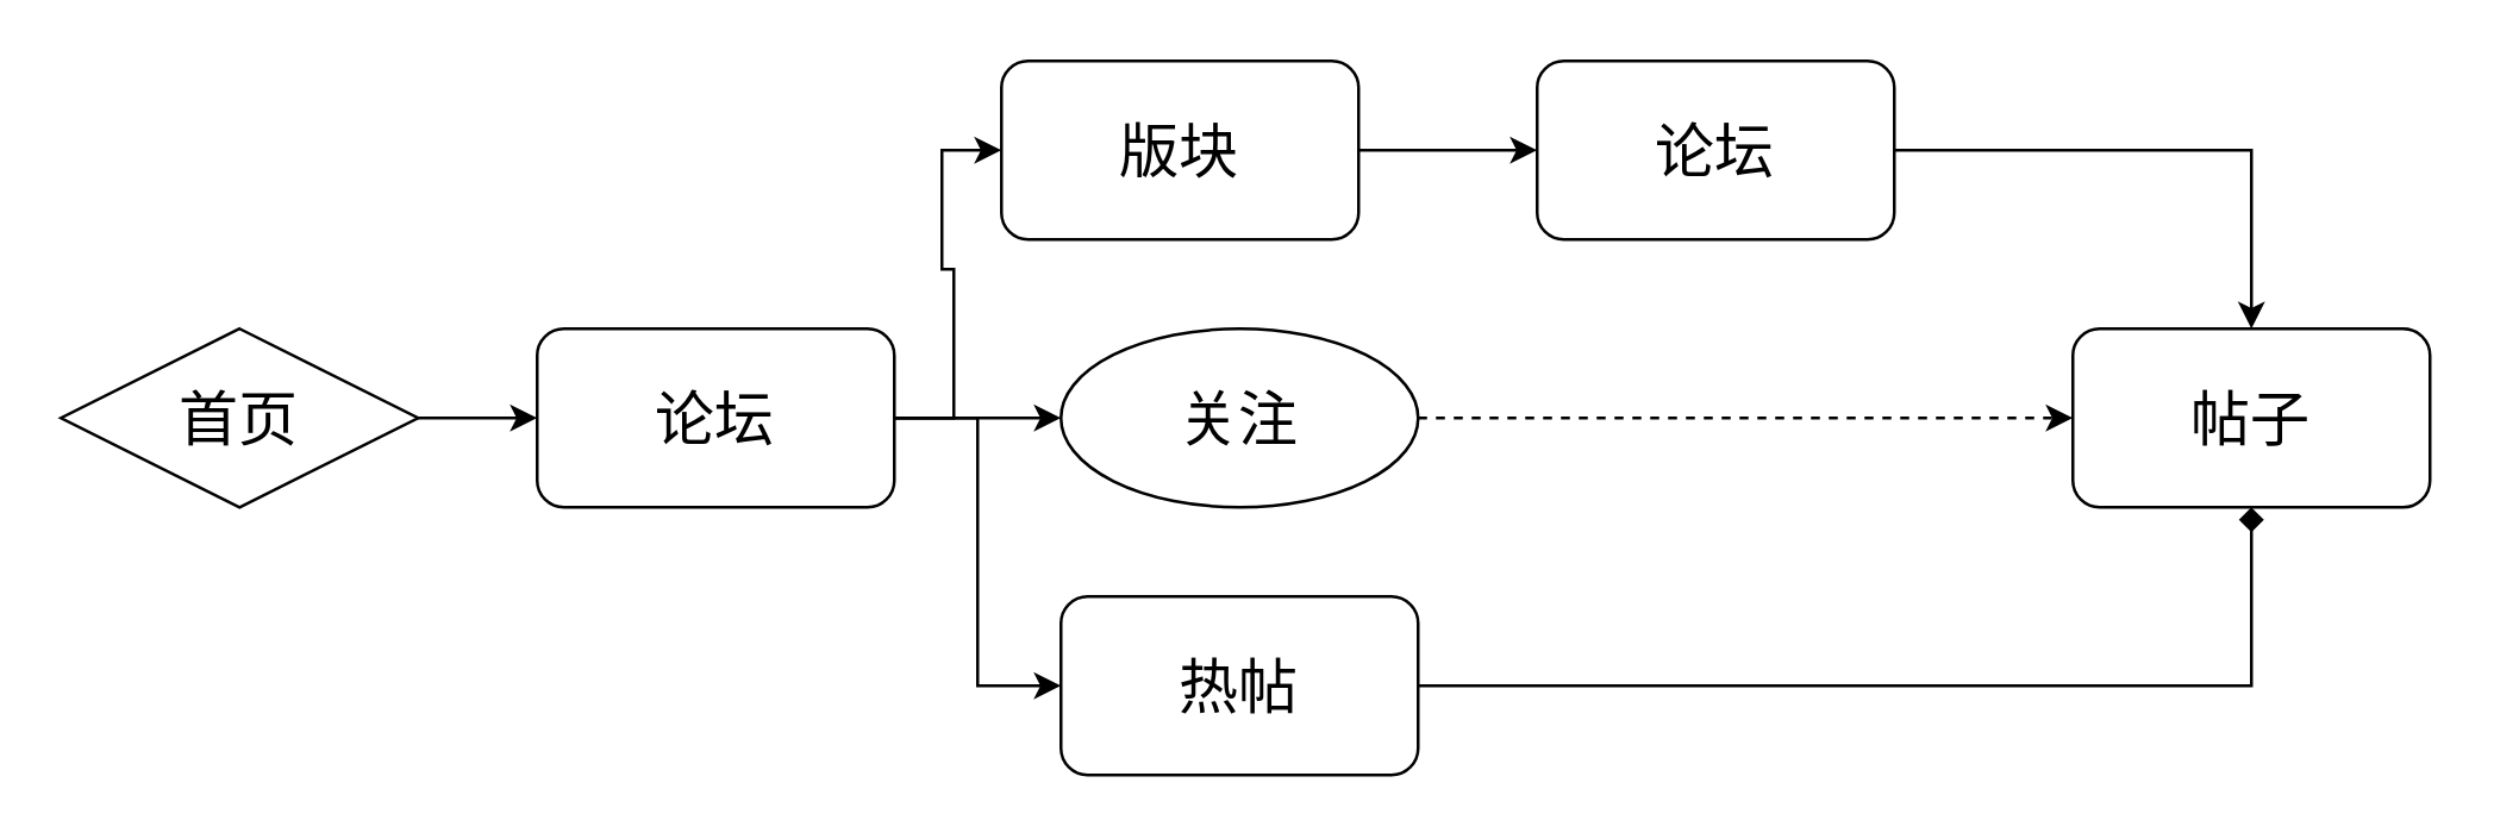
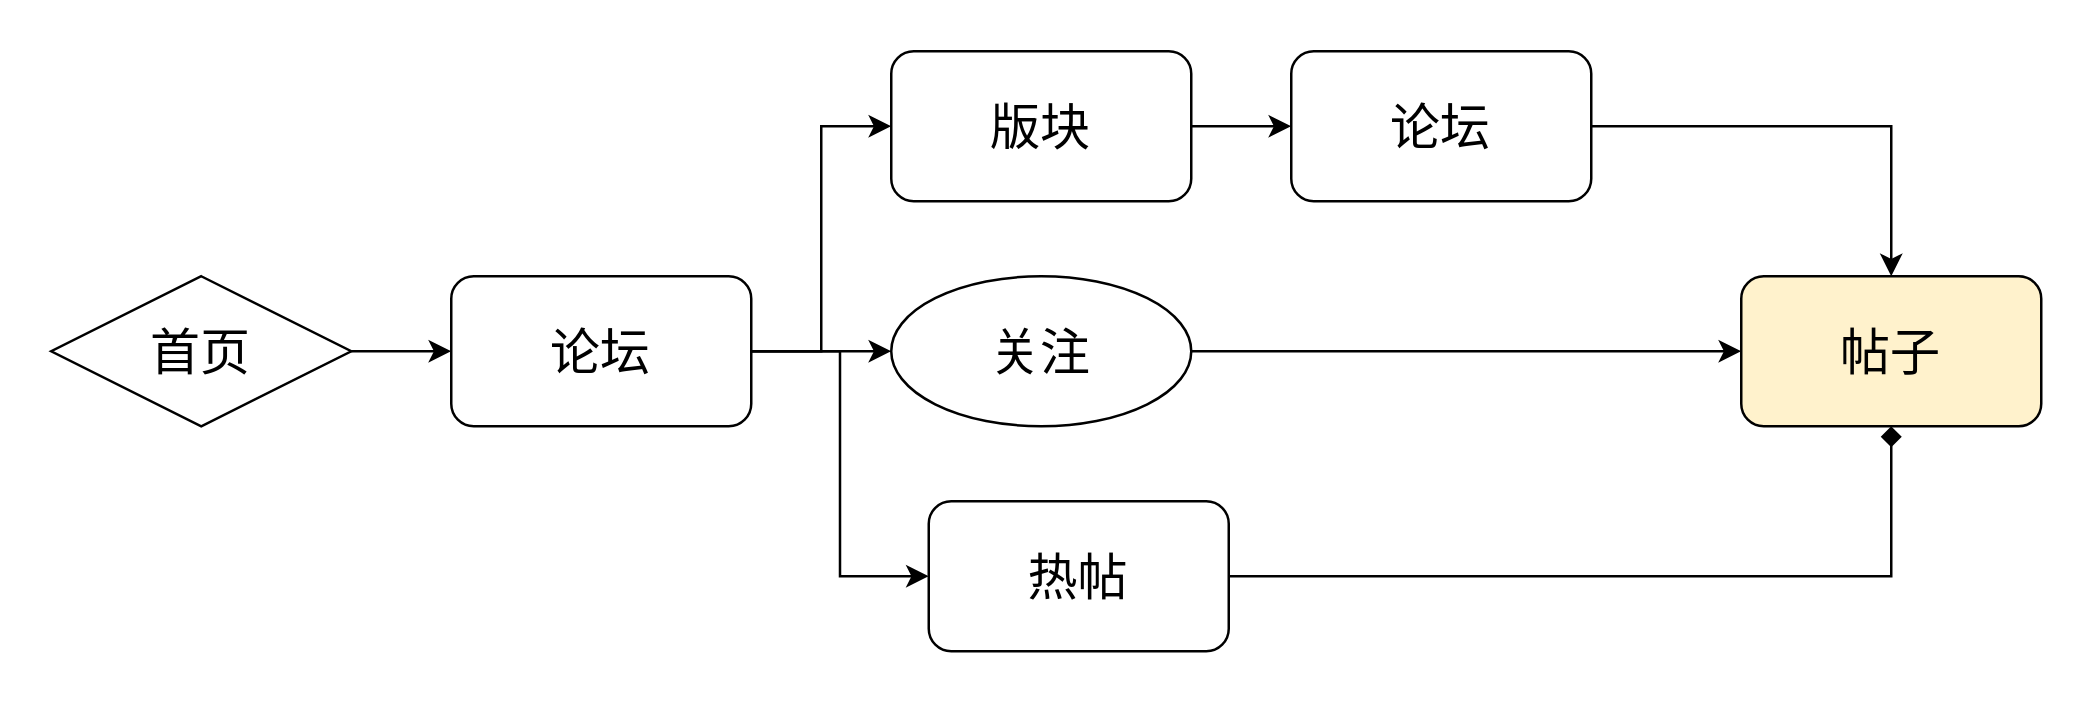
- <mxCell id="9" value="&lt;font style=&quot;font-size: 20px&quot;&gt;版块&lt;/font&gt;" style="rounded=1;whiteSpace=wrap;html=1;" vertex="1" parent="1"><mxGeometry x="336" y="20" width="120" height="60" as="geometry" /></mxCell>
+ <mxCell id="9" value="&lt;font style=&quot;font-size: 20px&quot;&gt;版块&lt;/font&gt;" style="rounded=1;whiteSpace=wrap;html=1;" vertex="1" parent="1"><mxGeometry x="356" y="20" width="120" height="60" as="geometry" /></mxCell>
- <mxCell id="10" style="edgeStyle=orthogonalEdgeStyle;rounded=0;orthogonalLoop=1;jettySize=auto;html=1;exitX=1;exitY=0.5;exitDx=0;exitDy=0;entryX=0;entryY=0.5;entryDx=0;entryDy=0;dashed=1;" edge="1" parent="1" source="11" target="14"><mxGeometry relative="1" as="geometry" /></mxCell>
+ <mxCell id="10" style="edgeStyle=orthogonalEdgeStyle;rounded=0;orthogonalLoop=1;jettySize=auto;html=1;exitX=1;exitY=0.5;exitDx=0;exitDy=0;entryX=0;entryY=0.5;entryDx=0;entryDy=0;" edge="1" parent="1" source="11" target="14"><mxGeometry relative="1" as="geometry" /></mxCell>
- <mxCell id="14" value="&lt;font style=&quot;font-size: 20px&quot;&gt;帖子&lt;/font&gt;" style="rounded=1;whiteSpace=wrap;html=1;" vertex="1" parent="1"><mxGeometry x="696" y="110" width="120" height="60" as="geometry" /></mxCell>
+ <mxCell id="14" value="&lt;font style=&quot;font-size: 20px&quot;&gt;帖子&lt;/font&gt;" style="rounded=1;whiteSpace=wrap;html=1;fillColor=#fff2cc;" vertex="1" parent="1"><mxGeometry x="696" y="110" width="120" height="60" as="geometry" /></mxCell>
- <mxCell id="13" value="&lt;font style=&quot;font-size: 20px&quot;&gt;热帖&lt;/font&gt;" style="rounded=1;whiteSpace=wrap;html=1;" vertex="1" parent="1"><mxGeometry x="356" y="200" width="120" height="60" as="geometry" /></mxCell>
+ <mxCell id="13" value="&lt;font style=&quot;font-size: 20px&quot;&gt;热帖&lt;/font&gt;" style="rounded=1;whiteSpace=wrap;html=1;" vertex="1" parent="1"><mxGeometry x="371" y="200" width="120" height="60" as="geometry" /></mxCell>
